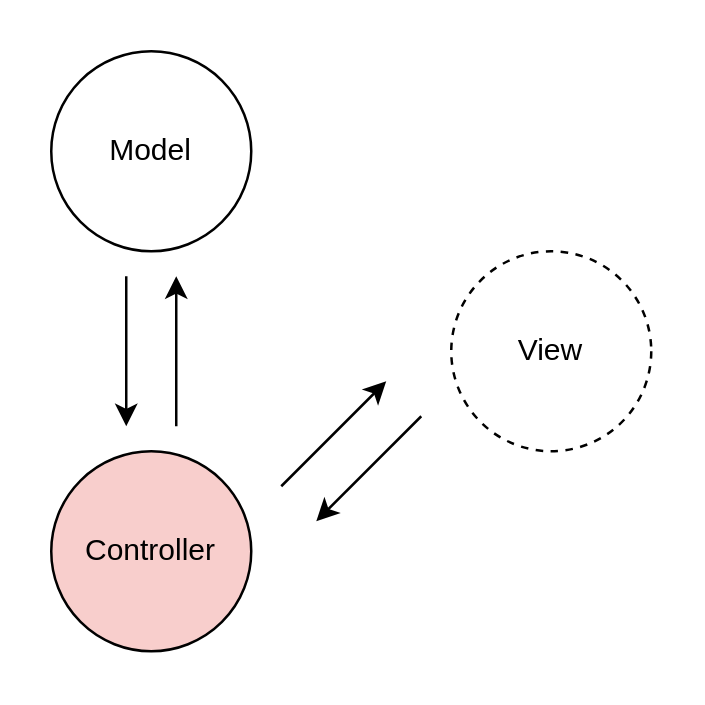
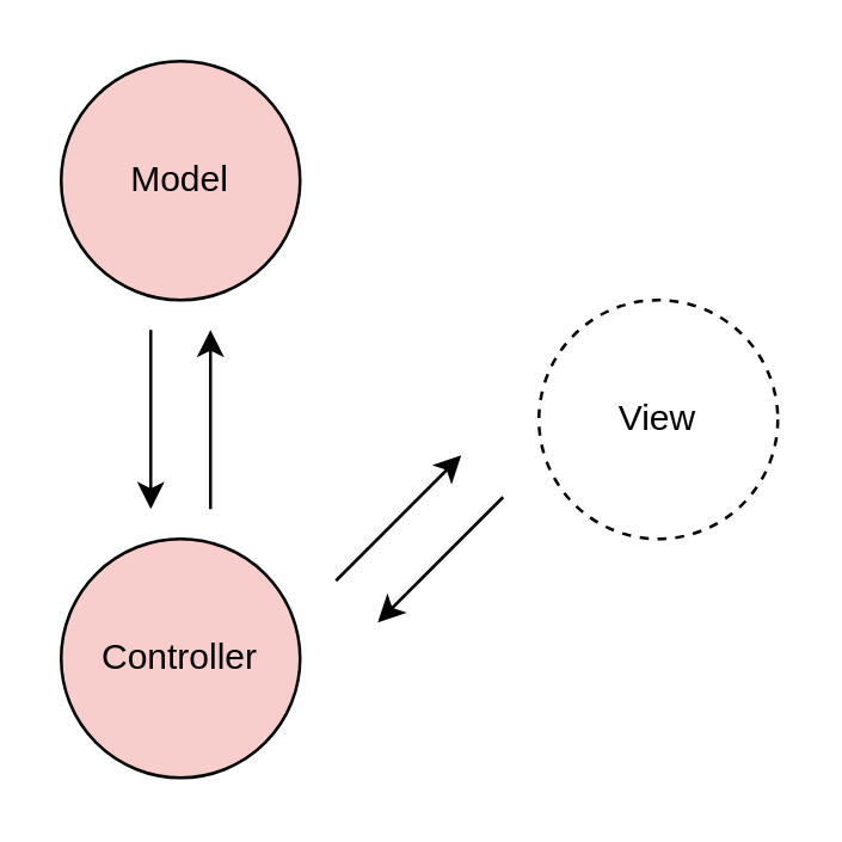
- <mxCell id="2" value="Model" style="ellipse;whiteSpace=wrap;html=1;aspect=fixed;" vertex="1" parent="1"><mxGeometry x="20" y="20" width="80" height="80" as="geometry" /></mxCell>
+ <mxCell id="2" value="Model" style="ellipse;whiteSpace=wrap;html=1;aspect=fixed;fillColor=#f8cecc;" vertex="1" parent="1"><mxGeometry x="20" y="20" width="80" height="80" as="geometry" /></mxCell>
